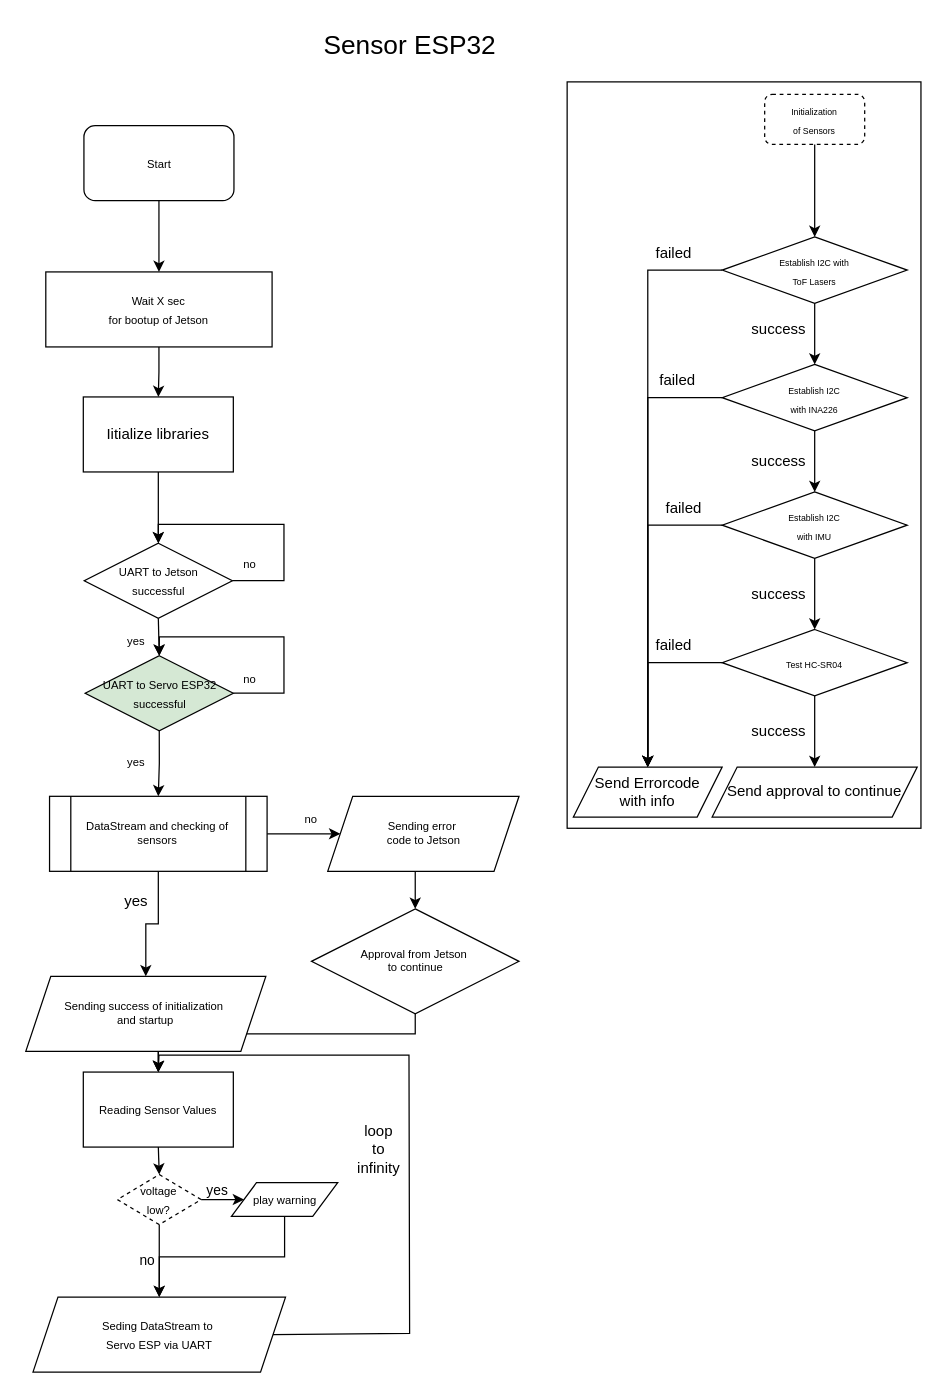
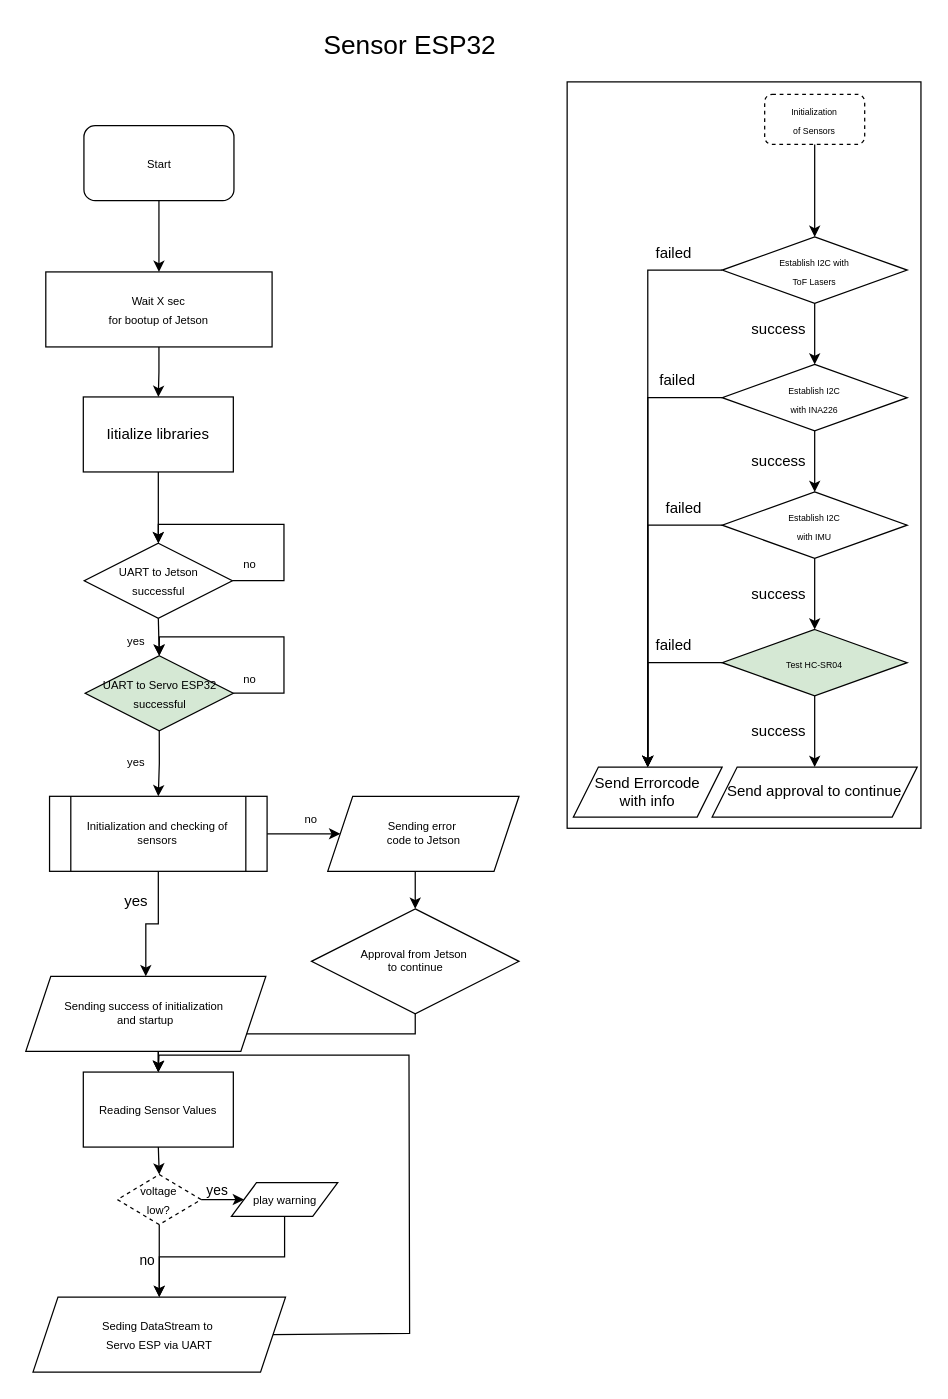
- <mxCell id="28" value="&lt;font style=&quot;font-size: 7px;&quot;&gt;Test HC-SR04&lt;/font&gt;" style="rhombus;whiteSpace=wrap;html=1;" parent="1" vertex="1"><mxGeometry x="577" y="503" width="148" height="53.12" as="geometry" /></mxCell>
+ <mxCell id="28" value="&lt;font style=&quot;font-size: 7px;&quot;&gt;Test HC-SR04&lt;/font&gt;" style="rhombus;whiteSpace=wrap;html=1;fillColor=#d5e8d4;" parent="1" vertex="1"><mxGeometry x="577" y="503" width="148" height="53.12" as="geometry" /></mxCell>
- <mxCell id="16" value="&lt;div&gt;DataStream and checking of sensors&lt;/div&gt;" style="shape=process;whiteSpace=wrap;html=1;backgroundOutline=1;fontSize=9;" parent="1" vertex="1"><mxGeometry x="39" y="636.44" width="174" height="60" as="geometry" /></mxCell>
+ <mxCell id="16" value="&lt;div&gt;Initialization and checking of sensors&lt;/div&gt;" style="shape=process;whiteSpace=wrap;html=1;backgroundOutline=1;fontSize=9;" parent="1" vertex="1"><mxGeometry x="39" y="636.44" width="174" height="60" as="geometry" /></mxCell>
- <mxCell id="57" value="&lt;div&gt;loop&lt;/div&gt;&lt;div&gt;to&lt;/div&gt;&lt;div&gt;infinity&lt;br&gt;&lt;/div&gt;" style="text;html=1;align=center;verticalAlign=middle;resizable=0;points=[];autosize=1;strokeColor=none;fillColor=none;" parent="1" vertex="1"><mxGeometry x="275.5" y="891.44" width="52" height="55" as="geometry" /></mxCell>
